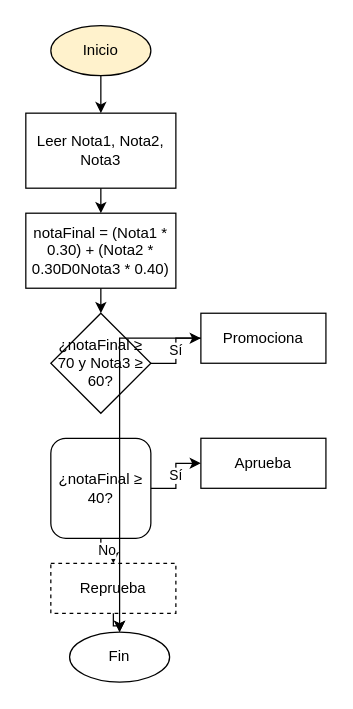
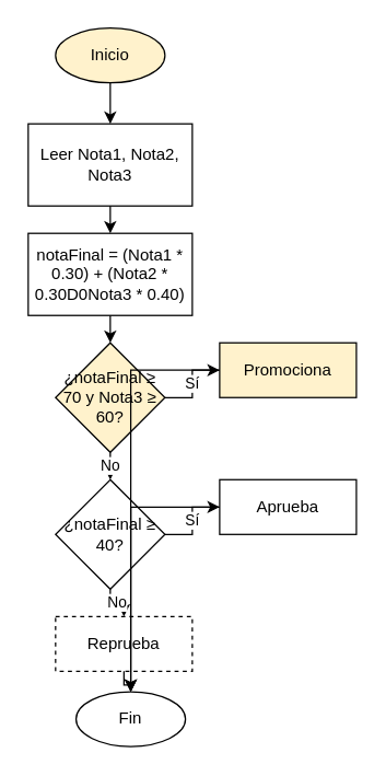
- <mxCell id="6" value="Promociona" style="rounded=0;whiteSpace=wrap;html=1;" vertex="1" parent="1"><mxGeometry x="160" y="250" width="100" height="40" as="geometry" /></mxCell>
+ <mxCell id="6" value="Promociona" style="rounded=0;whiteSpace=wrap;html=1;fillColor=#fff2cc;" vertex="1" parent="1"><mxGeometry x="160" y="250" width="100" height="40" as="geometry" /></mxCell>
- <mxCell id="5" value="¿notaFinal ≥ 70 y Nota3 ≥ 60?" style="rhombus;whiteSpace=wrap;html=1;" vertex="1" parent="1"><mxGeometry x="40" y="250" width="80" height="80" as="geometry" /></mxCell>
+ <mxCell id="5" value="¿notaFinal ≥ 70 y Nota3 ≥ 60?" style="rhombus;whiteSpace=wrap;html=1;fillColor=#fff2cc;" vertex="1" parent="1"><mxGeometry x="40" y="250" width="80" height="80" as="geometry" /></mxCell>
+ <mxCell id="15" value="No" style="edgeStyle=orthogonalEdgeStyle;rounded=0;html=1;" edge="1" parent="1" source="5" target="7"><mxGeometry relative="1" as="geometry" /></mxCell>
+ <mxCell id="19" style="edgeStyle=orthogonalEdgeStyle;rounded=0;html=1;" edge="1" parent="1" source="8" target="10"><mxGeometry relative="1" as="geometry"><mxPoint x="200" y="530" as="targetPoint" /></mxGeometry></mxCell>
- <mxCell id="7" value="¿notaFinal ≥ 40?" style="whiteSpace=wrap;html=1;rounded=1;" vertex="1" parent="1"><mxGeometry x="40" y="350" width="80" height="80" as="geometry" /></mxCell>
+ <mxCell id="7" value="¿notaFinal ≥ 40?" style="rhombus;whiteSpace=wrap;html=1;" vertex="1" parent="1"><mxGeometry x="40" y="350" width="80" height="80" as="geometry" /></mxCell>
